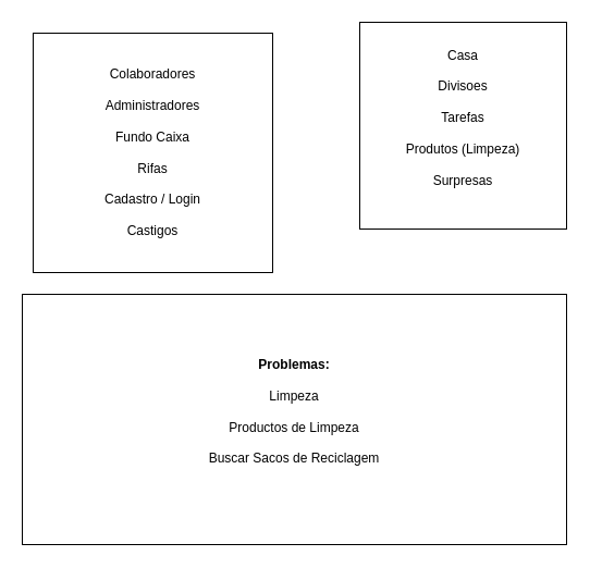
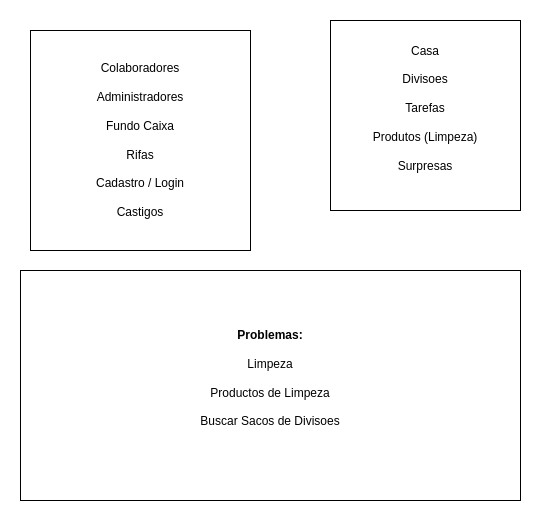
- <mxCell id="4" value="&lt;b&gt;Problemas:&lt;/b&gt;&lt;div&gt;&lt;b&gt;&amp;nbsp;&lt;/b&gt;&lt;div&gt;Limpeza&lt;/div&gt;&lt;div&gt;&lt;br&gt;&lt;/div&gt;&lt;div&gt;Productos de Limpeza&lt;/div&gt;&lt;div&gt;&lt;span style=&quot;background-color: initial;&quot;&gt;&amp;nbsp;&lt;/span&gt;&lt;br&gt;&lt;/div&gt;&lt;div&gt;Buscar Sacos de Reciclagem&lt;/div&gt;&lt;div&gt;&lt;br&gt;&lt;/div&gt;&lt;/div&gt;" style="rounded=0;whiteSpace=wrap;html=1;" vertex="1" parent="1"><mxGeometry x="20" y="270" width="500" height="230" as="geometry" /></mxCell>
+ <mxCell id="4" value="&lt;b&gt;Problemas:&lt;/b&gt;&lt;div&gt;&lt;b&gt;&amp;nbsp;&lt;/b&gt;&lt;div&gt;Limpeza&lt;/div&gt;&lt;div&gt;&lt;br&gt;&lt;/div&gt;&lt;div&gt;Productos de Limpeza&lt;/div&gt;&lt;div&gt;&lt;span style=&quot;background-color: initial;&quot;&gt;&amp;nbsp;&lt;/span&gt;&lt;br&gt;&lt;/div&gt;&lt;div&gt;Buscar Sacos de Divisoes&lt;/div&gt;&lt;div&gt;&lt;br&gt;&lt;/div&gt;&lt;/div&gt;" style="rounded=0;whiteSpace=wrap;html=1;" vertex="1" parent="1"><mxGeometry x="20" y="270" width="500" height="230" as="geometry" /></mxCell>
